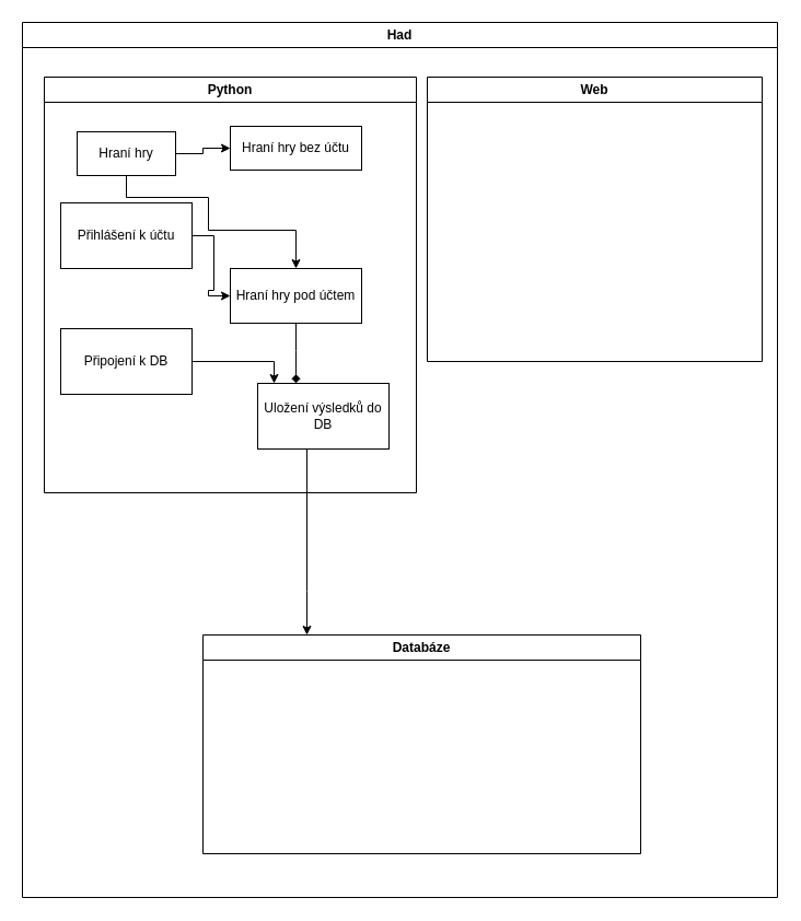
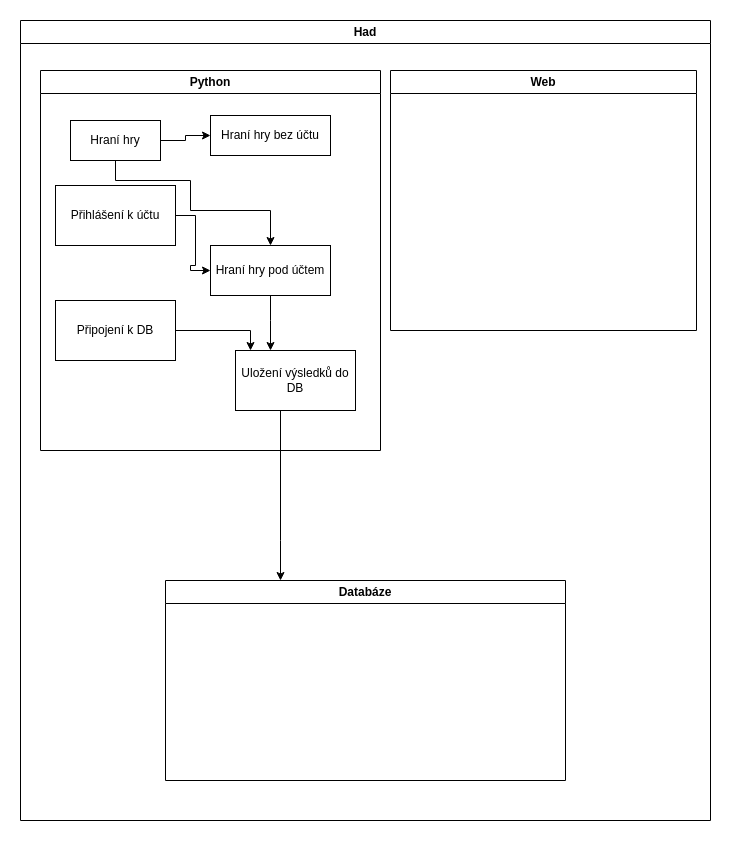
- <mxCell id="10" style="edgeStyle=orthogonalEdgeStyle;rounded=0;orthogonalLoop=1;jettySize=auto;html=1;endArrow=diamond;" edge="1" parent="3" source="11" target="12"><mxGeometry relative="1" as="geometry"><Array as="points"><mxPoint x="230" y="250" /><mxPoint x="230" y="250" /></Array></mxGeometry></mxCell>
+ <mxCell id="10" style="edgeStyle=orthogonalEdgeStyle;rounded=0;orthogonalLoop=1;jettySize=auto;html=1;" edge="1" parent="3" source="11" target="12"><mxGeometry relative="1" as="geometry"><Array as="points"><mxPoint x="230" y="250" /><mxPoint x="230" y="250" /></Array></mxGeometry></mxCell>
- <mxCell id="16" value="Databáze" style="swimlane;whiteSpace=wrap;html=1;" vertex="1" parent="2"><mxGeometry x="165" y="560" width="400" height="200" as="geometry" /></mxCell>
+ <mxCell id="16" value="Databáze" style="swimlane;whiteSpace=wrap;html=1;" vertex="1" parent="2"><mxGeometry x="145" y="560" width="400" height="200" as="geometry" /></mxCell>
